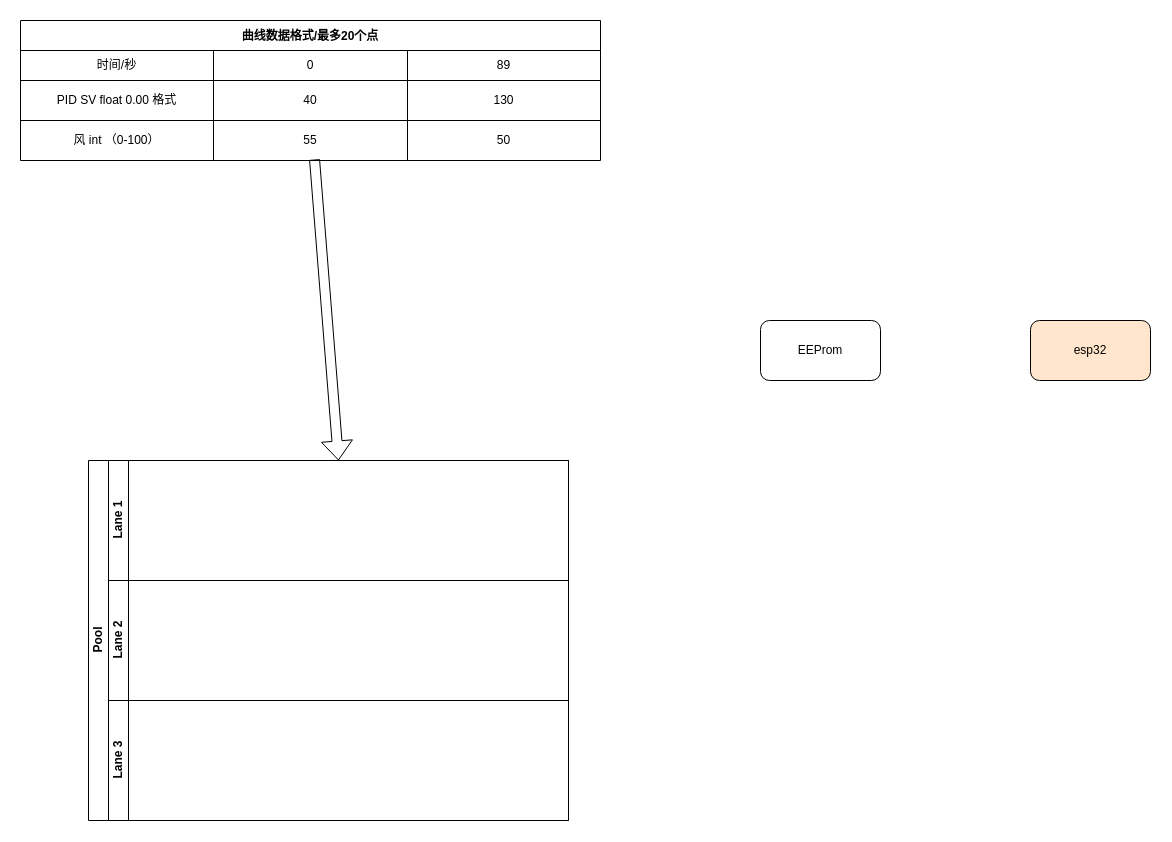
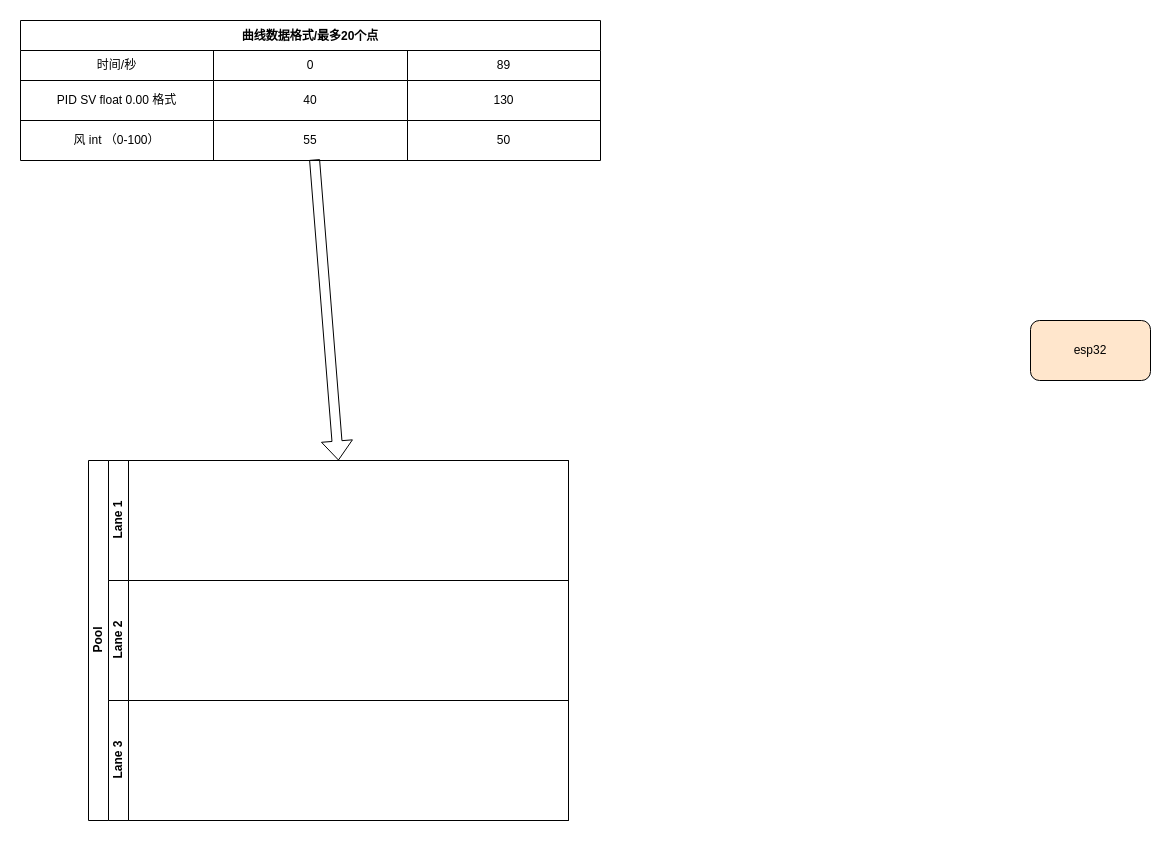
- <mxCell id="3" value="EEProm" style="rounded=1;whiteSpace=wrap;html=1;" vertex="1" parent="1"><mxGeometry x="760" y="320" width="120" height="60" as="geometry" /></mxCell>
